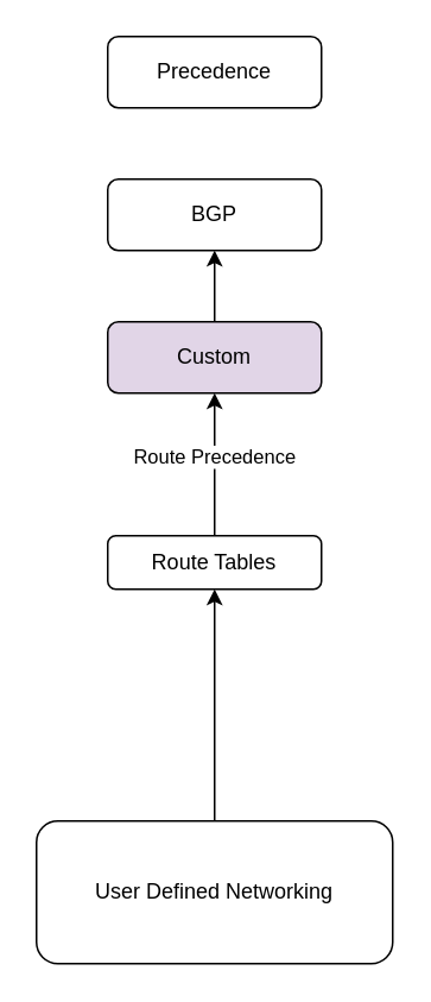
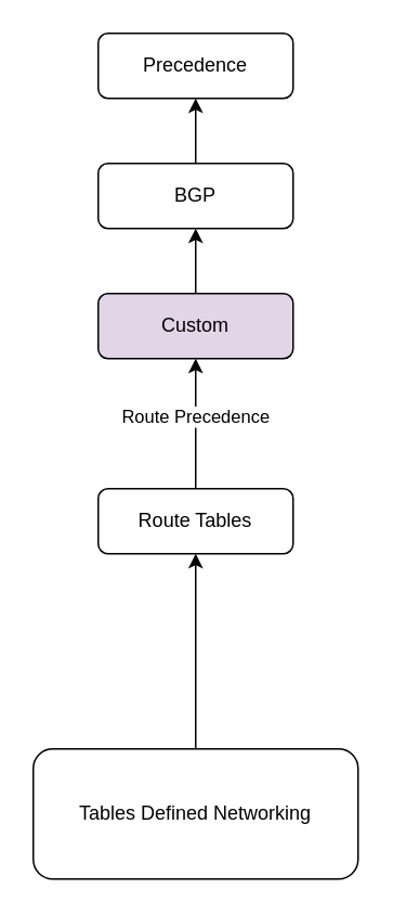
+ <mxCell id="9" value="" style="edgeStyle=orthogonalEdgeStyle;rounded=0;orthogonalLoop=1;jettySize=auto;html=1;" edge="1" parent="1" source="10" target="11"><mxGeometry relative="1" as="geometry" /></mxCell>
- <mxCell id="6" value="Route Tables" style="whiteSpace=wrap;html=1;rounded=1;" vertex="1" parent="1"><mxGeometry x="60" y="300" width="120" height="30" as="geometry" /></mxCell>
+ <mxCell id="6" value="Route Tables" style="whiteSpace=wrap;html=1;rounded=1;" vertex="1" parent="1"><mxGeometry x="60" y="300" width="120" height="40" as="geometry" /></mxCell>
- <mxCell id="3" value="User Defined Networking" style="rounded=1;whiteSpace=wrap;html=1;" vertex="1" parent="1"><mxGeometry x="20" y="460" width="200" height="80" as="geometry" /></mxCell>
+ <mxCell id="3" value="Tables Defined Networking" style="rounded=1;whiteSpace=wrap;html=1;" vertex="1" parent="1"><mxGeometry x="20" y="460" width="200" height="80" as="geometry" /></mxCell>
